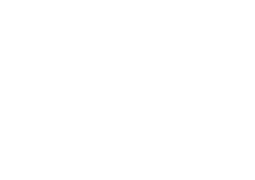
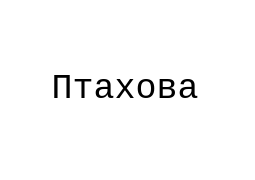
+ <mxCell id="2" value="&lt;pre&gt;&lt;font face=&quot;Courier New&quot; style=&quot;font-size: 14px;&quot;&gt;Птахова&lt;/font&gt;&lt;/pre&gt;" style="text;html=1;strokeColor=none;fillColor=none;align=center;verticalAlign=middle;whiteSpace=wrap;rounded=0;" vertex="1" parent="1"><mxGeometry x="20" y="20" width="60" height="30" as="geometry" /></mxCell>
